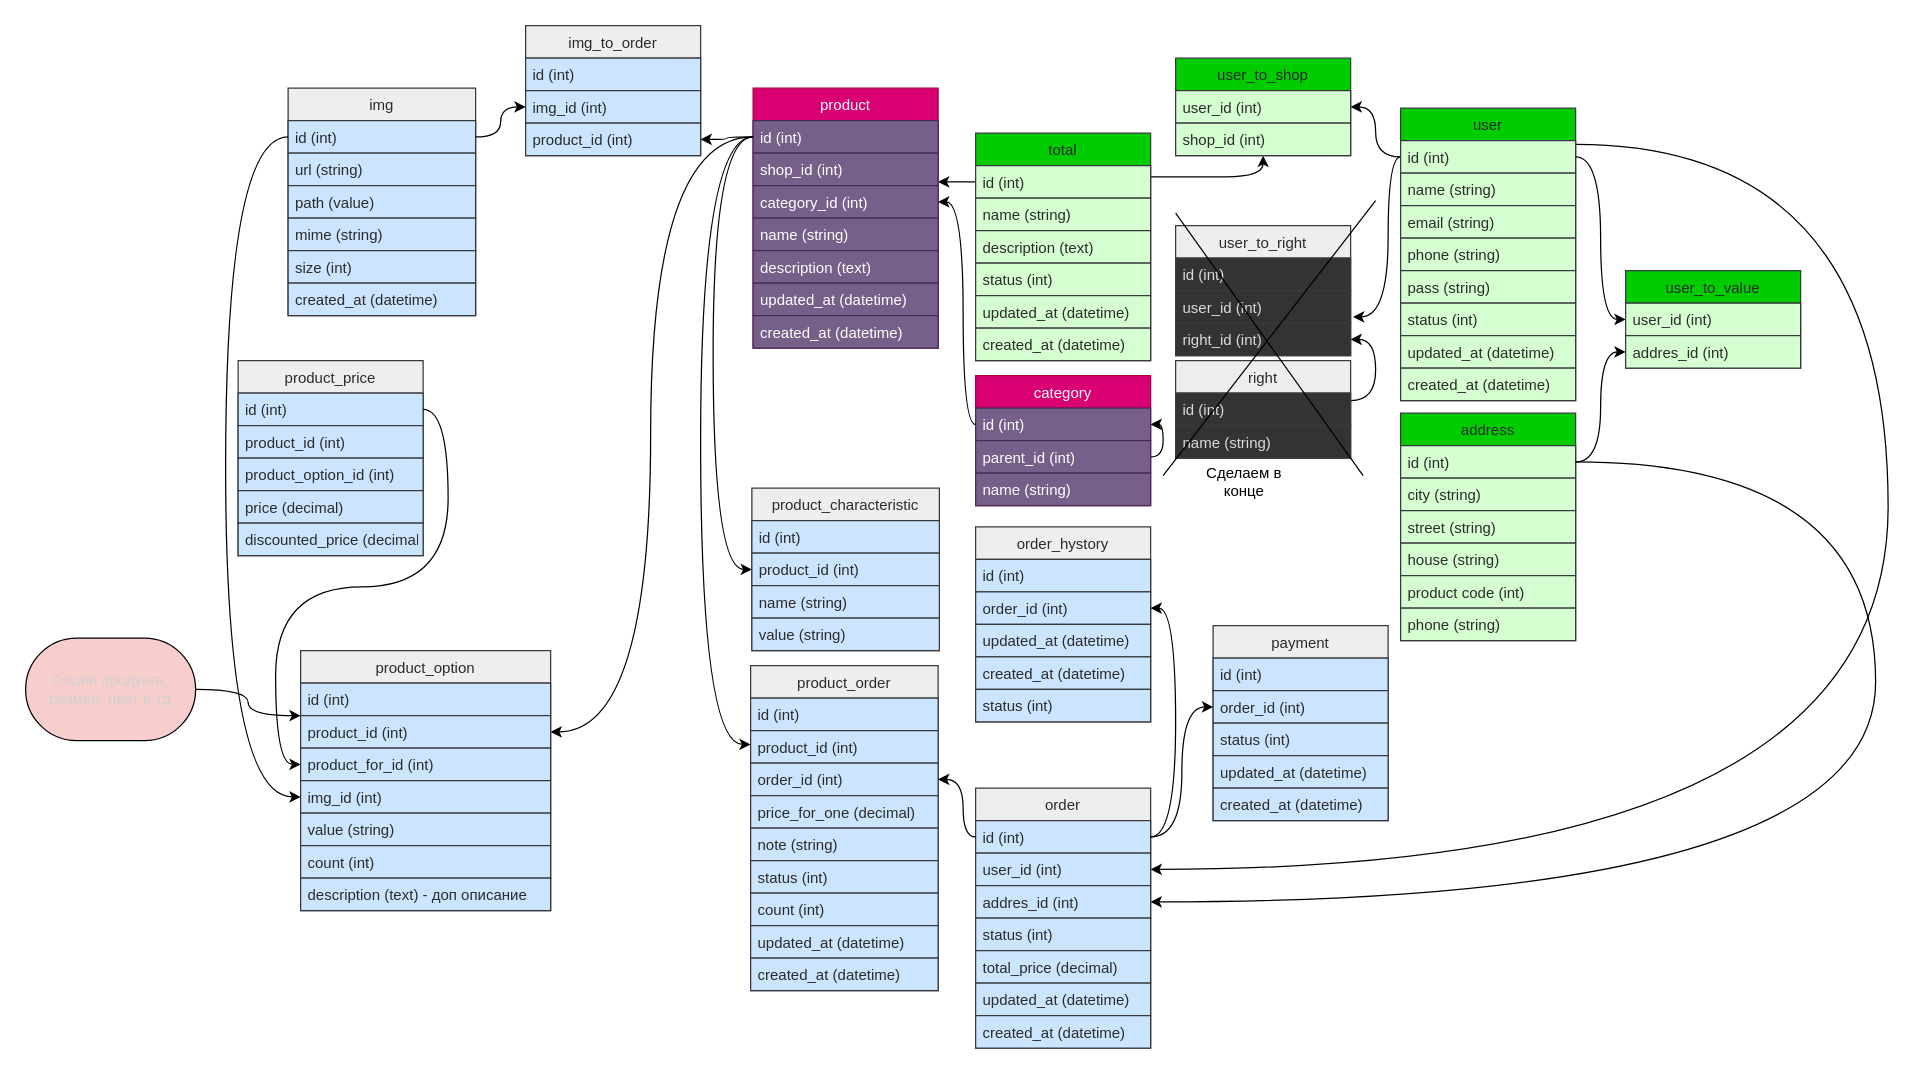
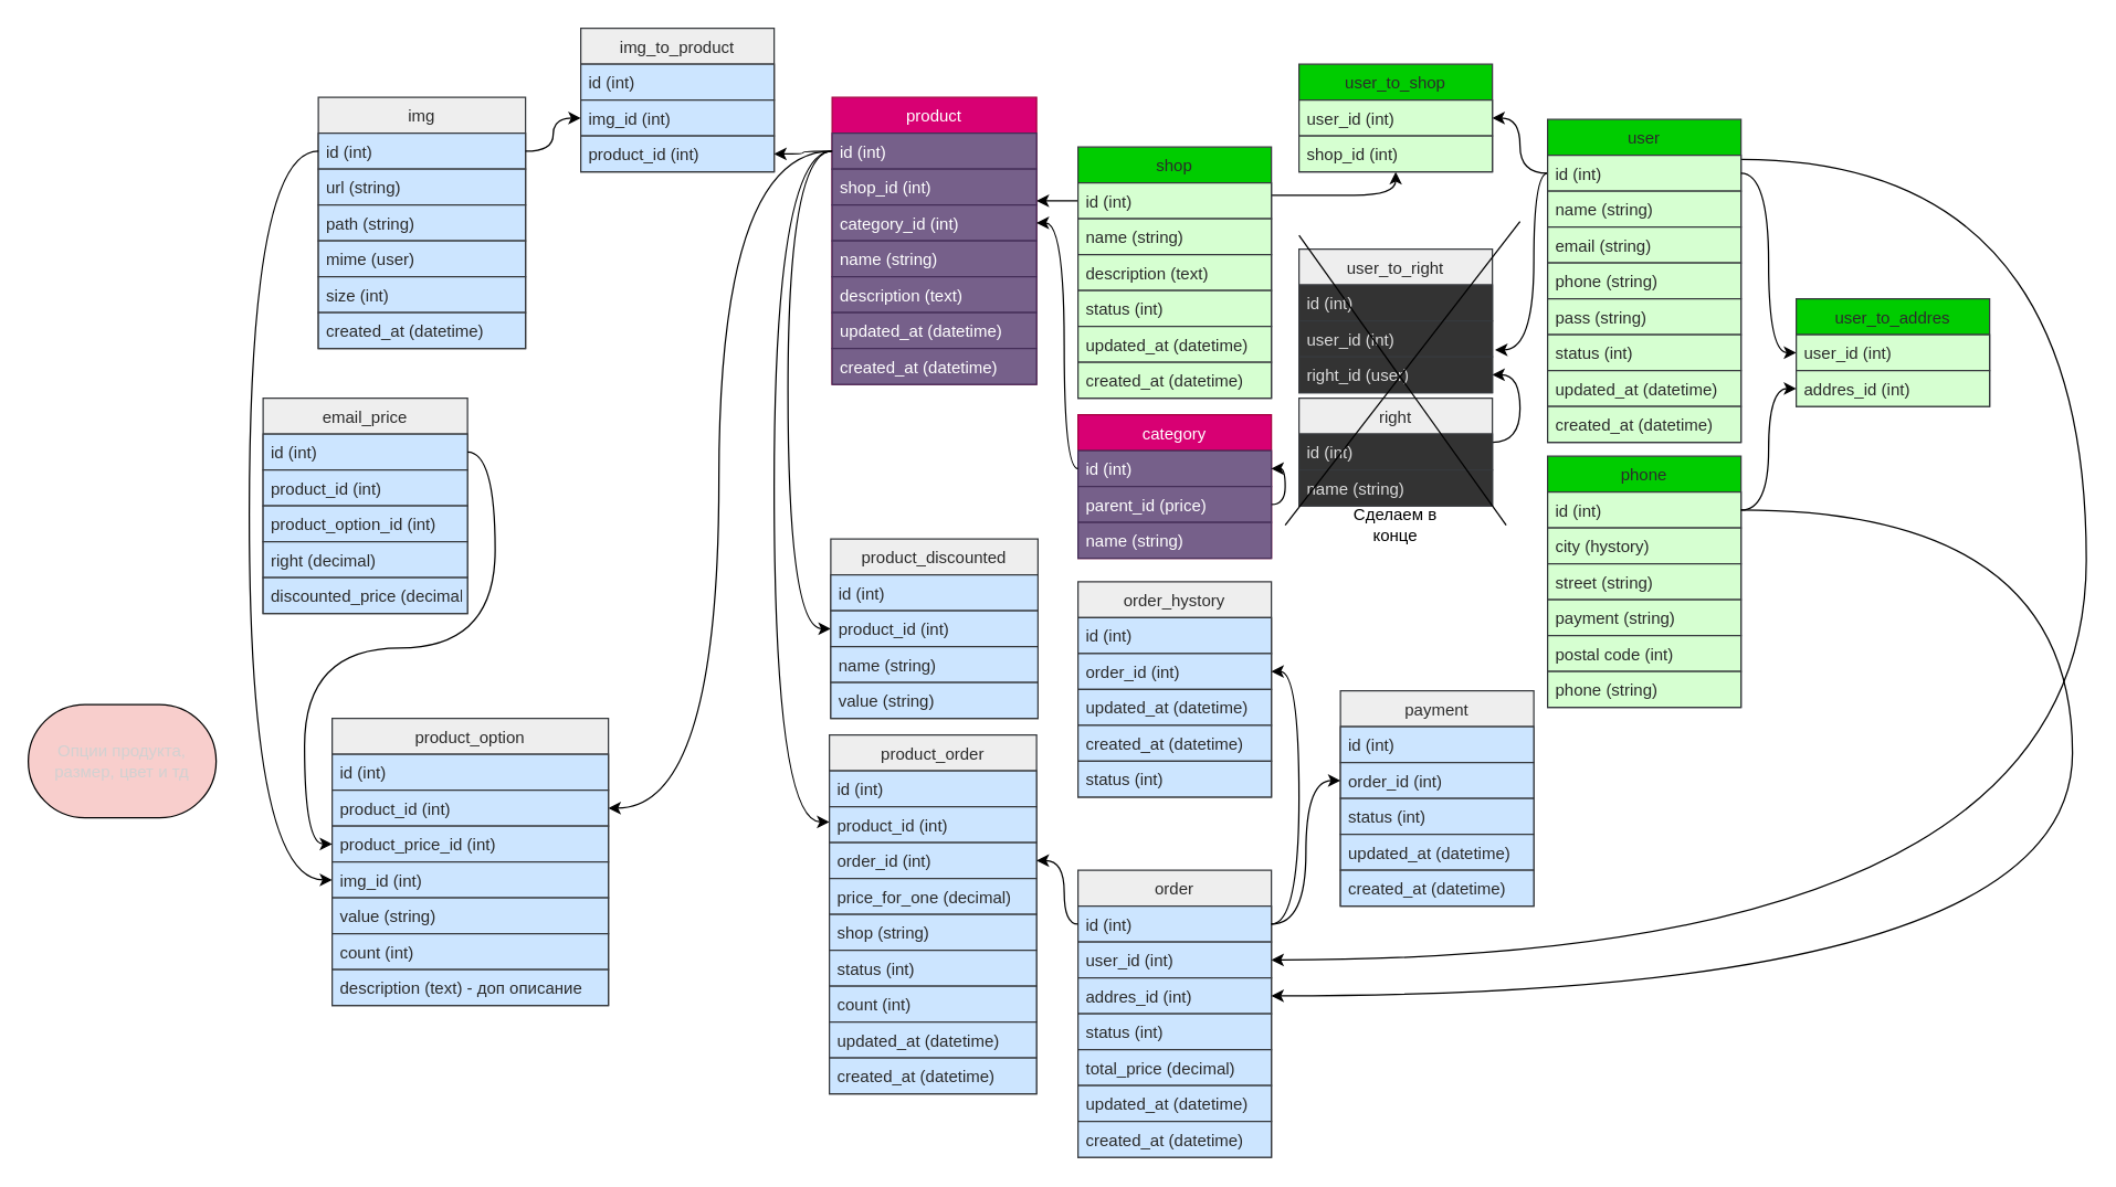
- <mxCell id="111" value="img_to_order" style="swimlane;fontStyle=0;childLayout=stackLayout;horizontal=1;startSize=26;fillColor=#eeeeee;horizontalStack=0;resizeParent=1;resizeParentMax=0;resizeLast=0;collapsible=1;marginBottom=0;strokeColor=#36393d;fontColor=#2B2B2B;" parent="1" vertex="1"><mxGeometry x="420" y="20" width="140" height="104" as="geometry"><mxRectangle x="630" y="40" width="120" height="26" as="alternateBounds" /></mxGeometry></mxCell>
+ <mxCell id="111" value="img_to_product" style="swimlane;fontStyle=0;childLayout=stackLayout;horizontal=1;startSize=26;fillColor=#eeeeee;horizontalStack=0;resizeParent=1;resizeParentMax=0;resizeLast=0;collapsible=1;marginBottom=0;strokeColor=#36393d;fontColor=#2B2B2B;" parent="1" vertex="1"><mxGeometry x="420" y="20" width="140" height="104" as="geometry"><mxRectangle x="630" y="40" width="120" height="26" as="alternateBounds" /></mxGeometry></mxCell>
- <mxCell id="18" value="total" style="swimlane;fontStyle=0;childLayout=stackLayout;horizontal=1;startSize=26;horizontalStack=0;resizeParent=1;resizeParentMax=0;resizeLast=0;collapsible=1;marginBottom=0;strokeColor=#36393d;fillColor=#00CC00;fontColor=#2B2B2B;" parent="1" vertex="1"><mxGeometry x="780" y="106" width="140" height="182" as="geometry"><mxRectangle x="410" y="40" width="60" height="26" as="alternateBounds" /></mxGeometry></mxCell>
+ <mxCell id="18" value="shop" style="swimlane;fontStyle=0;childLayout=stackLayout;horizontal=1;startSize=26;horizontalStack=0;resizeParent=1;resizeParentMax=0;resizeLast=0;collapsible=1;marginBottom=0;strokeColor=#36393d;fillColor=#00CC00;fontColor=#2B2B2B;" parent="1" vertex="1"><mxGeometry x="780" y="106" width="140" height="182" as="geometry"><mxRectangle x="410" y="40" width="60" height="26" as="alternateBounds" /></mxGeometry></mxCell>
- <mxCell id="105" value="path (value)" style="text;strokeColor=#36393d;fillColor=#cce5ff;align=left;verticalAlign=top;spacingLeft=4;spacingRight=4;overflow=hidden;rotatable=0;points=[[0,0.5],[1,0.5]];portConstraint=eastwest;fontColor=#2B2B2B;" parent="102" vertex="1"><mxGeometry y="78" width="150" height="26" as="geometry" /></mxCell>
+ <mxCell id="105" value="path (string)" style="text;strokeColor=#36393d;fillColor=#cce5ff;align=left;verticalAlign=top;spacingLeft=4;spacingRight=4;overflow=hidden;rotatable=0;points=[[0,0.5],[1,0.5]];portConstraint=eastwest;fontColor=#2B2B2B;" parent="102" vertex="1"><mxGeometry y="78" width="150" height="26" as="geometry" /></mxCell>
- <mxCell id="106" value="mime (string)" style="text;strokeColor=#36393d;fillColor=#cce5ff;align=left;verticalAlign=top;spacingLeft=4;spacingRight=4;overflow=hidden;rotatable=0;points=[[0,0.5],[1,0.5]];portConstraint=eastwest;fontColor=#2B2B2B;" parent="102" vertex="1"><mxGeometry y="104" width="150" height="26" as="geometry" /></mxCell>
+ <mxCell id="106" value="mime (user)" style="text;strokeColor=#36393d;fillColor=#cce5ff;align=left;verticalAlign=top;spacingLeft=4;spacingRight=4;overflow=hidden;rotatable=0;points=[[0,0.5],[1,0.5]];portConstraint=eastwest;fontColor=#2B2B2B;" parent="102" vertex="1"><mxGeometry y="104" width="150" height="26" as="geometry" /></mxCell>
- <mxCell id="76" value="user_to_value" style="swimlane;fontStyle=0;childLayout=stackLayout;horizontal=1;startSize=26;horizontalStack=0;resizeParent=1;resizeParentMax=0;resizeLast=0;collapsible=1;marginBottom=0;strokeColor=#36393d;fillColor=#00CC00;fontColor=#2B2B2B;" parent="1" vertex="1"><mxGeometry x="1300" y="216" width="140" height="78" as="geometry"><mxRectangle x="630" y="40" width="120" height="26" as="alternateBounds" /></mxGeometry></mxCell>
+ <mxCell id="76" value="user_to_addres" style="swimlane;fontStyle=0;childLayout=stackLayout;horizontal=1;startSize=26;horizontalStack=0;resizeParent=1;resizeParentMax=0;resizeLast=0;collapsible=1;marginBottom=0;strokeColor=#36393d;fillColor=#00CC00;fontColor=#2B2B2B;" parent="1" vertex="1"><mxGeometry x="1300" y="216" width="140" height="78" as="geometry"><mxRectangle x="630" y="40" width="120" height="26" as="alternateBounds" /></mxGeometry></mxCell>
- <mxCell id="62" value="right_id (int)" style="text;strokeColor=#36393d;align=left;verticalAlign=top;spacingLeft=4;spacingRight=4;overflow=hidden;rotatable=0;points=[[0,0.5],[1,0.5]];portConstraint=eastwest;fillColor=#333333;fontColor=#DBDBDB;" parent="59" vertex="1"><mxGeometry y="78" width="140" height="26" as="geometry" /></mxCell>
+ <mxCell id="62" value="right_id (user)" style="text;strokeColor=#36393d;align=left;verticalAlign=top;spacingLeft=4;spacingRight=4;overflow=hidden;rotatable=0;points=[[0,0.5],[1,0.5]];portConstraint=eastwest;fillColor=#333333;fontColor=#DBDBDB;" parent="59" vertex="1"><mxGeometry y="78" width="140" height="26" as="geometry" /></mxCell>
- <mxCell id="127" value="product_price" style="swimlane;fontStyle=0;childLayout=stackLayout;horizontal=1;startSize=26;fillColor=#eeeeee;horizontalStack=0;resizeParent=1;resizeParentMax=0;resizeLast=0;collapsible=1;marginBottom=0;strokeColor=#36393d;fontColor=#2B2B2B;" parent="1" vertex="1"><mxGeometry x="190" y="288" width="148" height="156" as="geometry"><mxRectangle x="170" y="40" width="70" height="26" as="alternateBounds" /></mxGeometry></mxCell>
+ <mxCell id="127" value="email_price" style="swimlane;fontStyle=0;childLayout=stackLayout;horizontal=1;startSize=26;fillColor=#eeeeee;horizontalStack=0;resizeParent=1;resizeParentMax=0;resizeLast=0;collapsible=1;marginBottom=0;strokeColor=#36393d;fontColor=#2B2B2B;" parent="1" vertex="1"><mxGeometry x="190" y="288" width="148" height="156" as="geometry"><mxRectangle x="170" y="40" width="70" height="26" as="alternateBounds" /></mxGeometry></mxCell>
- <mxCell id="79" value="address" style="swimlane;fontStyle=0;childLayout=stackLayout;horizontal=1;startSize=26;horizontalStack=0;resizeParent=1;resizeParentMax=0;resizeLast=0;collapsible=1;marginBottom=0;strokeColor=#36393d;fillColor=#00CC00;fontColor=#2B2B2B;" parent="1" vertex="1"><mxGeometry x="1120" y="330" width="140" height="182" as="geometry" /></mxCell>
+ <mxCell id="79" value="phone" style="swimlane;fontStyle=0;childLayout=stackLayout;horizontal=1;startSize=26;horizontalStack=0;resizeParent=1;resizeParentMax=0;resizeLast=0;collapsible=1;marginBottom=0;strokeColor=#36393d;fillColor=#00CC00;fontColor=#2B2B2B;" parent="1" vertex="1"><mxGeometry x="1120" y="330" width="140" height="182" as="geometry" /></mxCell>
- <mxCell id="50" value="parent_id (int)&#10;" style="text;strokeColor=#432D57;fillColor=#76608a;align=left;verticalAlign=top;spacingLeft=4;spacingRight=4;overflow=hidden;rotatable=0;points=[[0,0.5],[1,0.5]];portConstraint=eastwest;fontColor=#ffffff;" parent="47" vertex="1"><mxGeometry y="52" width="140" height="26" as="geometry" /></mxCell>
+ <mxCell id="50" value="parent_id (price)&#10;" style="text;strokeColor=#432D57;fillColor=#76608a;align=left;verticalAlign=top;spacingLeft=4;spacingRight=4;overflow=hidden;rotatable=0;points=[[0,0.5],[1,0.5]];portConstraint=eastwest;fontColor=#ffffff;" parent="47" vertex="1"><mxGeometry y="52" width="140" height="26" as="geometry" /></mxCell>
- <mxCell id="135" value="&lt;div&gt;Сделаем в конце&lt;/div&gt;" style="text;html=1;align=center;verticalAlign=middle;whiteSpace=wrap;rounded=0;" parent="1" vertex="1"><mxGeometry x="950" y="375" width="90" height="20" as="geometry" /></mxCell>
+ <mxCell id="135" value="&lt;div&gt;Сделаем в конце&lt;/div&gt;" style="text;html=1;align=center;verticalAlign=middle;whiteSpace=wrap;rounded=0;" parent="1" vertex="1"><mxGeometry x="965" y="370" width="90" height="20" as="geometry" /></mxCell>
- <mxCell id="81" value="city (string)" style="text;strokeColor=#36393d;align=left;verticalAlign=top;spacingLeft=4;spacingRight=4;overflow=hidden;rotatable=0;points=[[0,0.5],[1,0.5]];portConstraint=eastwest;fillColor=#D6FFD1;fontColor=#2B2B2B;" parent="79" vertex="1"><mxGeometry y="52" width="140" height="26" as="geometry" /></mxCell>
+ <mxCell id="81" value="city (hystory)" style="text;strokeColor=#36393d;align=left;verticalAlign=top;spacingLeft=4;spacingRight=4;overflow=hidden;rotatable=0;points=[[0,0.5],[1,0.5]];portConstraint=eastwest;fillColor=#D6FFD1;fontColor=#2B2B2B;" parent="79" vertex="1"><mxGeometry y="52" width="140" height="26" as="geometry" /></mxCell>
- <mxCell id="97" value="product_characteristic" style="swimlane;fontStyle=0;childLayout=stackLayout;horizontal=1;startSize=26;fillColor=#eeeeee;horizontalStack=0;resizeParent=1;resizeParentMax=0;resizeLast=0;collapsible=1;marginBottom=0;strokeColor=#36393d;fontColor=#2B2B2B;" parent="1" vertex="1"><mxGeometry x="601" y="390" width="150" height="130" as="geometry"><mxRectangle x="160" y="350" width="160" height="26" as="alternateBounds" /></mxGeometry></mxCell>
+ <mxCell id="97" value="product_discounted" style="swimlane;fontStyle=0;childLayout=stackLayout;horizontal=1;startSize=26;fillColor=#eeeeee;horizontalStack=0;resizeParent=1;resizeParentMax=0;resizeLast=0;collapsible=1;marginBottom=0;strokeColor=#36393d;fontColor=#2B2B2B;" parent="1" vertex="1"><mxGeometry x="601" y="390" width="150" height="130" as="geometry"><mxRectangle x="160" y="350" width="160" height="26" as="alternateBounds" /></mxGeometry></mxCell>
- <mxCell id="131" value="price (decimal)" style="text;strokeColor=#36393d;fillColor=#cce5ff;align=left;verticalAlign=top;spacingLeft=4;spacingRight=4;overflow=hidden;rotatable=0;points=[[0,0.5],[1,0.5]];portConstraint=eastwest;fontColor=#2B2B2B;" parent="127" vertex="1"><mxGeometry y="104" width="148" height="26" as="geometry" /></mxCell>
+ <mxCell id="131" value="right (decimal)" style="text;strokeColor=#36393d;fillColor=#cce5ff;align=left;verticalAlign=top;spacingLeft=4;spacingRight=4;overflow=hidden;rotatable=0;points=[[0,0.5],[1,0.5]];portConstraint=eastwest;fontColor=#2B2B2B;" parent="127" vertex="1"><mxGeometry y="104" width="148" height="26" as="geometry" /></mxCell>
- <mxCell id="83" value="house (string)" style="text;strokeColor=#36393d;align=left;verticalAlign=top;spacingLeft=4;spacingRight=4;overflow=hidden;rotatable=0;points=[[0,0.5],[1,0.5]];portConstraint=eastwest;fillColor=#D6FFD1;fontColor=#2B2B2B;" parent="79" vertex="1"><mxGeometry y="104" width="140" height="26" as="geometry" /></mxCell>
+ <mxCell id="83" value="payment (string)" style="text;strokeColor=#36393d;align=left;verticalAlign=top;spacingLeft=4;spacingRight=4;overflow=hidden;rotatable=0;points=[[0,0.5],[1,0.5]];portConstraint=eastwest;fillColor=#D6FFD1;fontColor=#2B2B2B;" parent="79" vertex="1"><mxGeometry y="104" width="140" height="26" as="geometry" /></mxCell>
- <mxCell id="84" value="product code (int)" style="text;strokeColor=#36393d;align=left;verticalAlign=top;spacingLeft=4;spacingRight=4;overflow=hidden;rotatable=0;points=[[0,0.5],[1,0.5]];portConstraint=eastwest;fillColor=#D6FFD1;fontColor=#2B2B2B;" parent="79" vertex="1"><mxGeometry y="130" width="140" height="26" as="geometry" /></mxCell>
+ <mxCell id="84" value="postal code (int)" style="text;strokeColor=#36393d;align=left;verticalAlign=top;spacingLeft=4;spacingRight=4;overflow=hidden;rotatable=0;points=[[0,0.5],[1,0.5]];portConstraint=eastwest;fillColor=#D6FFD1;fontColor=#2B2B2B;" parent="79" vertex="1"><mxGeometry y="130" width="140" height="26" as="geometry" /></mxCell>
- <mxCell id="115" style="edgeStyle=orthogonalEdgeStyle;curved=1;rounded=0;orthogonalLoop=1;jettySize=auto;html=1;entryX=0;entryY=0.25;entryDx=0;entryDy=0;fontColor=#2B2B2B;" parent="1" source="116" target="119" edge="1"><mxGeometry relative="1" as="geometry" /></mxCell>
- <mxCell id="122" value="product_for_id (int)" style="text;strokeColor=#36393d;fillColor=#cce5ff;align=left;verticalAlign=top;spacingLeft=4;spacingRight=4;overflow=hidden;rotatable=0;points=[[0,0.5],[1,0.5]];portConstraint=eastwest;fontColor=#2B2B2B;" parent="119" vertex="1"><mxGeometry y="78" width="200" height="26" as="geometry" /></mxCell>
+ <mxCell id="122" value="product_price_id (int)" style="text;strokeColor=#36393d;fillColor=#cce5ff;align=left;verticalAlign=top;spacingLeft=4;spacingRight=4;overflow=hidden;rotatable=0;points=[[0,0.5],[1,0.5]];portConstraint=eastwest;fontColor=#2B2B2B;" parent="119" vertex="1"><mxGeometry y="78" width="200" height="26" as="geometry" /></mxCell>
- <mxCell id="42" value="note (string)" style="text;strokeColor=#36393d;fillColor=#cce5ff;align=left;verticalAlign=top;spacingLeft=4;spacingRight=4;overflow=hidden;rotatable=0;points=[[0,0.5],[1,0.5]];portConstraint=eastwest;fontColor=#2B2B2B;" parent="37" vertex="1"><mxGeometry y="130" width="150" height="26" as="geometry" /></mxCell>
+ <mxCell id="42" value="shop (string)" style="text;strokeColor=#36393d;fillColor=#cce5ff;align=left;verticalAlign=top;spacingLeft=4;spacingRight=4;overflow=hidden;rotatable=0;points=[[0,0.5],[1,0.5]];portConstraint=eastwest;fontColor=#2B2B2B;" parent="37" vertex="1"><mxGeometry y="130" width="150" height="26" as="geometry" /></mxCell>
